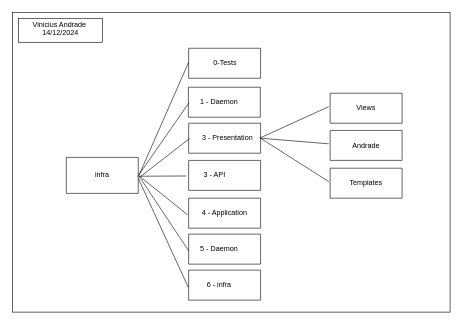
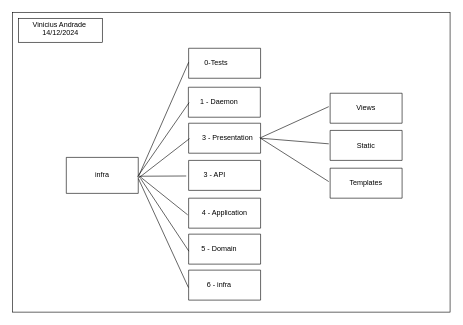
- <mxCell id="6" value="0-Tests" style="text;html=1;align=center;verticalAlign=middle;whiteSpace=wrap;rounded=0;" parent="1" vertex="1"><mxGeometry x="345" y="90" width="60" height="30" as="geometry" /></mxCell>
+ <mxCell id="6" value="0-Tests" style="text;html=1;align=center;verticalAlign=middle;whiteSpace=wrap;rounded=0;" parent="1" vertex="1"><mxGeometry x="330" y="90" width="60" height="30" as="geometry" /></mxCell>
- <mxCell id="33" value="Andrade" style="text;html=1;align=center;verticalAlign=middle;whiteSpace=wrap;rounded=0;" parent="1" vertex="1"><mxGeometry x="575" y="227" width="70" height="30" as="geometry" /></mxCell>
+ <mxCell id="33" value="Static" style="text;html=1;align=center;verticalAlign=middle;whiteSpace=wrap;rounded=0;" parent="1" vertex="1"><mxGeometry x="575" y="227" width="70" height="30" as="geometry" /></mxCell>
- <mxCell id="16" value="5 - Daemon" style="text;html=1;align=center;verticalAlign=middle;whiteSpace=wrap;rounded=0;" parent="1" vertex="1"><mxGeometry x="320" y="400" width="90" height="30" as="geometry" /></mxCell>
+ <mxCell id="16" value="5 - Domain" style="text;html=1;align=center;verticalAlign=middle;whiteSpace=wrap;rounded=0;" parent="1" vertex="1"><mxGeometry x="320" y="400" width="90" height="30" as="geometry" /></mxCell>
